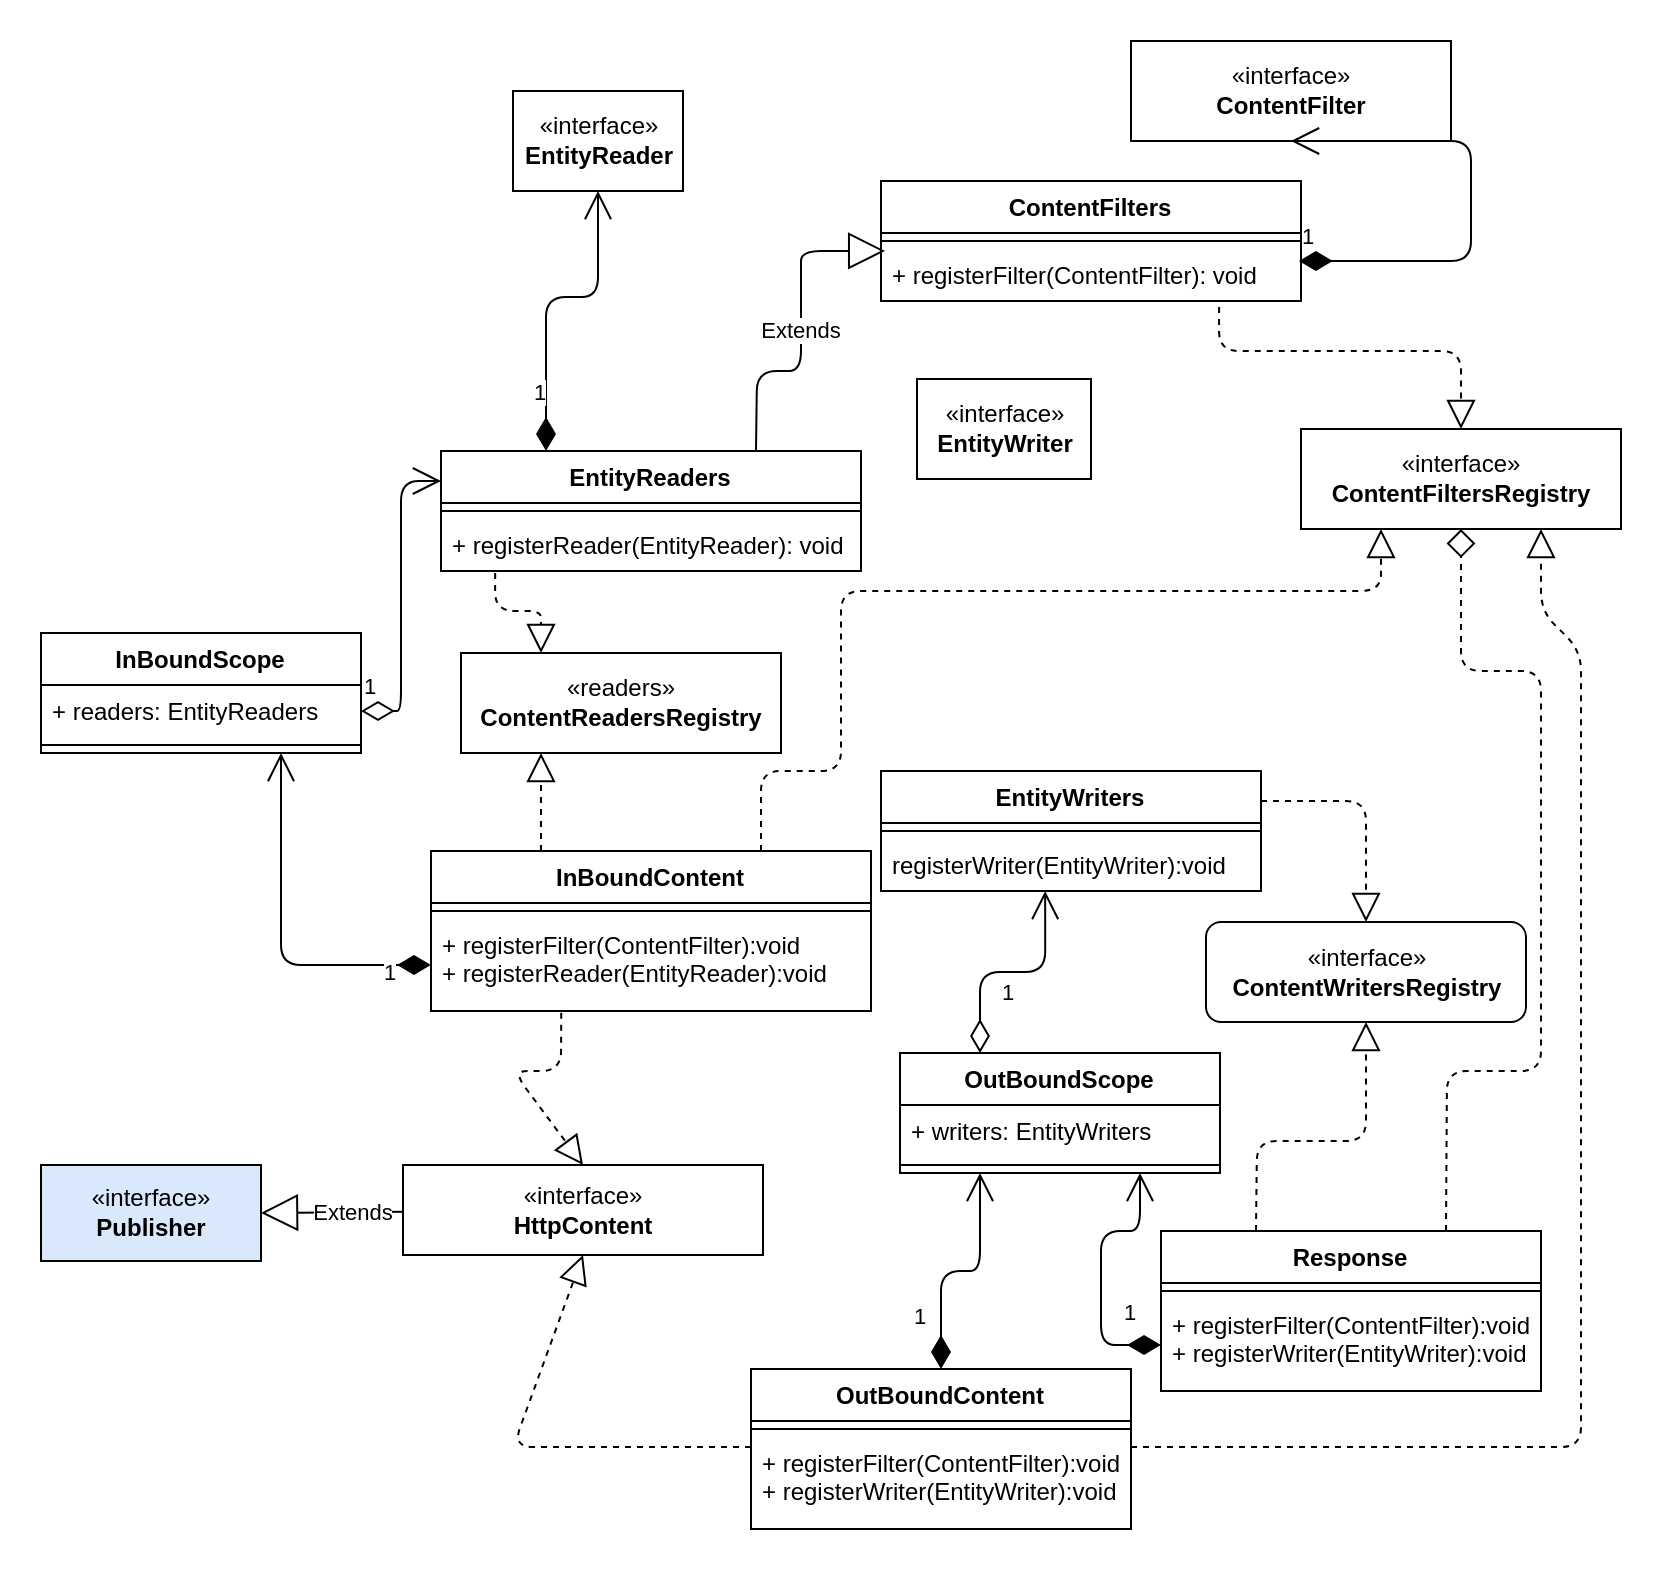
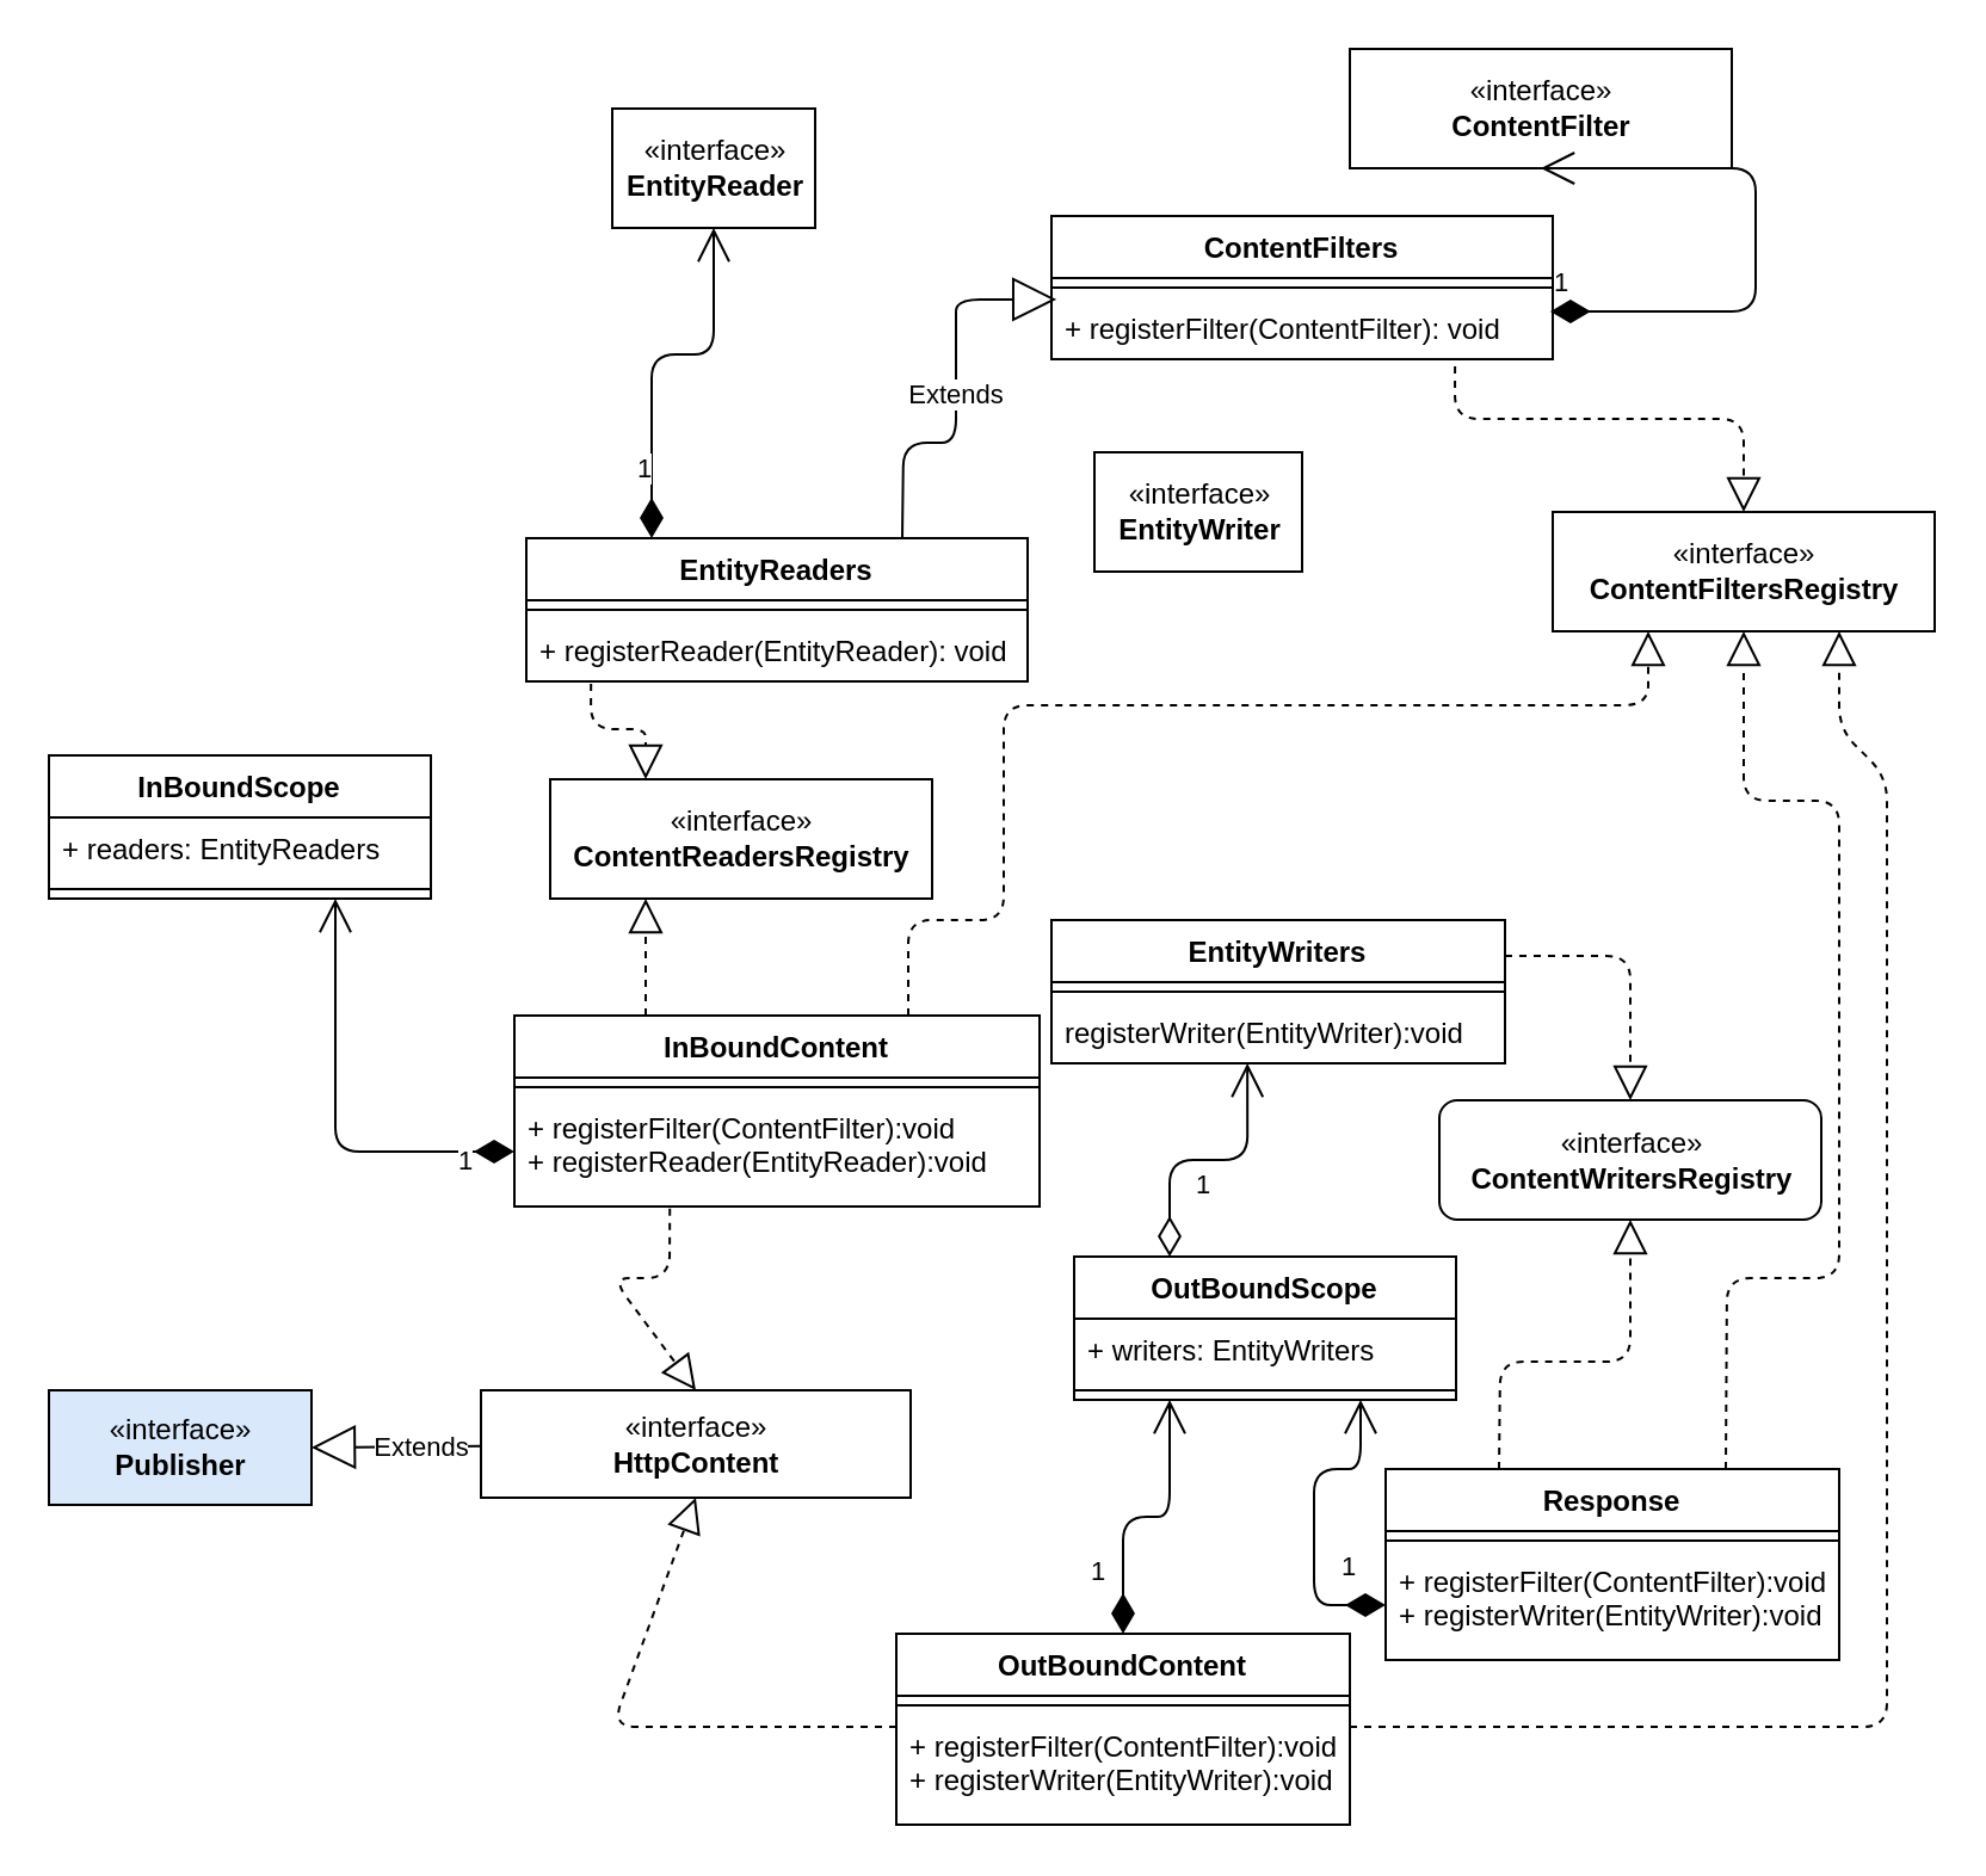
- <mxCell id="44" value="" style="endArrow=diamond;dashed=1;endFill=0;endSize=12;html=1;entryX=0.5;entryY=1;entryDx=0;entryDy=0;exitX=0.75;exitY=0;exitDx=0;exitDy=0;" edge="1" parent="1" source="29" target="4"><mxGeometry width="160" relative="1" as="geometry"><mxPoint x="760" y="526" as="sourcePoint" /><mxPoint x="900" y="315" as="targetPoint" /><Array as="points"><mxPoint x="723" y="535" /><mxPoint x="770" y="535" /><mxPoint x="770" y="385" /><mxPoint x="770" y="335" /><mxPoint x="730" y="335" /></Array></mxGeometry></mxCell>
+ <mxCell id="44" value="" style="endArrow=block;dashed=1;endFill=0;endSize=12;html=1;entryX=0.5;entryY=1;entryDx=0;entryDy=0;exitX=0.75;exitY=0;exitDx=0;exitDy=0;" edge="1" parent="1" source="29" target="4"><mxGeometry width="160" relative="1" as="geometry"><mxPoint x="760" y="526" as="sourcePoint" /><mxPoint x="900" y="315" as="targetPoint" /><Array as="points"><mxPoint x="723" y="535" /><mxPoint x="770" y="535" /><mxPoint x="770" y="385" /><mxPoint x="770" y="335" /><mxPoint x="730" y="335" /></Array></mxGeometry></mxCell>
- <mxCell id="36" value="1" style="endArrow=open;html=1;endSize=12;startArrow=diamondThin;startSize=14;startFill=0;edgeStyle=orthogonalEdgeStyle;align=left;verticalAlign=bottom;exitX=1;exitY=0.5;exitDx=0;exitDy=0;entryX=0;entryY=0.25;entryDx=0;entryDy=0;" edge="1" parent="1" source="34" target="16"><mxGeometry x="-1" y="3" relative="1" as="geometry"><mxPoint x="90" y="85" as="sourcePoint" /><mxPoint x="250" y="85" as="targetPoint" /></mxGeometry></mxCell>
- <mxCell id="5" value="«readers»&lt;br&gt;&lt;b&gt;ContentReadersRegistry&lt;br&gt;&lt;/b&gt;" style="html=1;" vertex="1" parent="1"><mxGeometry x="230" y="326" width="160" height="50" as="geometry" /></mxCell>
+ <mxCell id="5" value="«interface»&lt;br&gt;&lt;b&gt;ContentReadersRegistry&lt;br&gt;&lt;/b&gt;" style="html=1;" vertex="1" parent="1"><mxGeometry x="230" y="326" width="160" height="50" as="geometry" /></mxCell>
